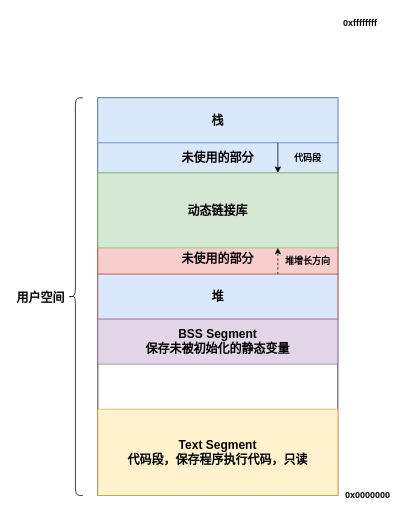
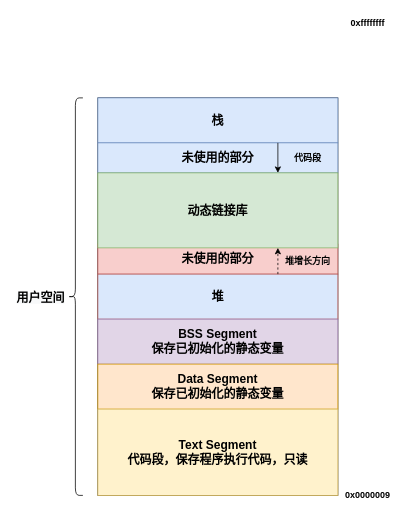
- <mxCell id="9" value="&lt;b&gt;0xffffffff&lt;/b&gt;" style="text;html=1;strokeColor=none;fillColor=none;align=center;verticalAlign=middle;whiteSpace=wrap;rounded=0;" vertex="1" parent="1"><mxGeometry x="460" y="20" width="40" height="20" as="geometry" /></mxCell>
+ <mxCell id="9" value="&lt;b&gt;0xffffffff&lt;/b&gt;" style="text;html=1;strokeColor=none;fillColor=none;align=center;verticalAlign=middle;whiteSpace=wrap;rounded=0;" vertex="1" parent="1"><mxGeometry x="470" y="20" width="40" height="20" as="geometry" /></mxCell>
- <mxCell id="16" value="&lt;b&gt;&lt;font style=&quot;font-size: 16px&quot;&gt;BSS Segment&lt;br&gt;保存未被初始化的静态变量&lt;br&gt;&lt;/font&gt;&lt;/b&gt;" style="rounded=0;whiteSpace=wrap;html=1;fillColor=#e1d5e7;strokeColor=#9673a6;" vertex="1" parent="1"><mxGeometry x="130" y="425" width="320" height="60" as="geometry" /></mxCell>
+ <mxCell id="16" value="&lt;b&gt;&lt;font style=&quot;font-size: 16px&quot;&gt;BSS Segment&lt;br&gt;保存已初始化的静态变量&lt;br&gt;&lt;/font&gt;&lt;/b&gt;" style="rounded=0;whiteSpace=wrap;html=1;fillColor=#e1d5e7;strokeColor=#9673a6;" vertex="1" parent="1"><mxGeometry x="130" y="425" width="320" height="60" as="geometry" /></mxCell>
+ <mxCell id="17" value="&lt;b&gt;&lt;font style=&quot;font-size: 16px&quot;&gt;Data Segment&lt;br&gt;保存已初始化的静态变量&lt;br&gt;&lt;/font&gt;&lt;/b&gt;" style="rounded=0;whiteSpace=wrap;html=1;fillColor=#ffe6cc;strokeColor=#d79b00;" vertex="1" parent="1"><mxGeometry x="130" y="485" width="320" height="60" as="geometry" /></mxCell>
- <mxCell id="10" value="&lt;b&gt;0x0000000&lt;/b&gt;" style="text;html=1;strokeColor=none;fillColor=none;align=center;verticalAlign=middle;whiteSpace=wrap;rounded=0;" vertex="1" parent="1"><mxGeometry x="470" y="650" width="40" height="20" as="geometry" /></mxCell>
+ <mxCell id="10" value="&lt;b&gt;0x0000009&lt;/b&gt;" style="text;html=1;strokeColor=none;fillColor=none;align=center;verticalAlign=middle;whiteSpace=wrap;rounded=0;" vertex="1" parent="1"><mxGeometry x="470" y="650" width="40" height="20" as="geometry" /></mxCell>
